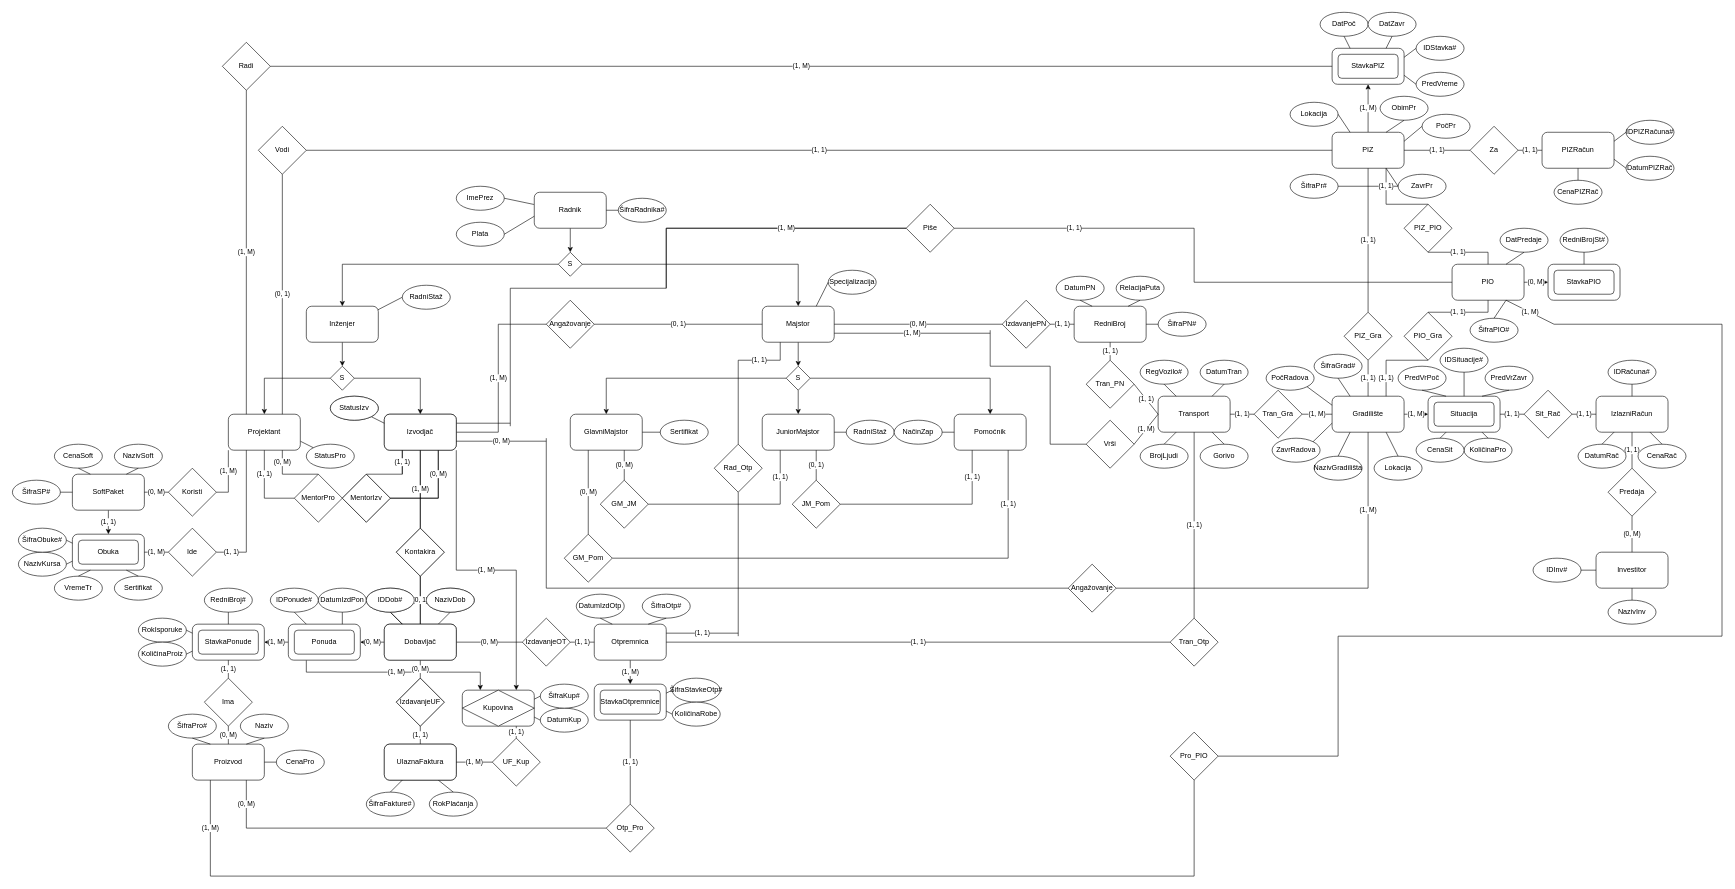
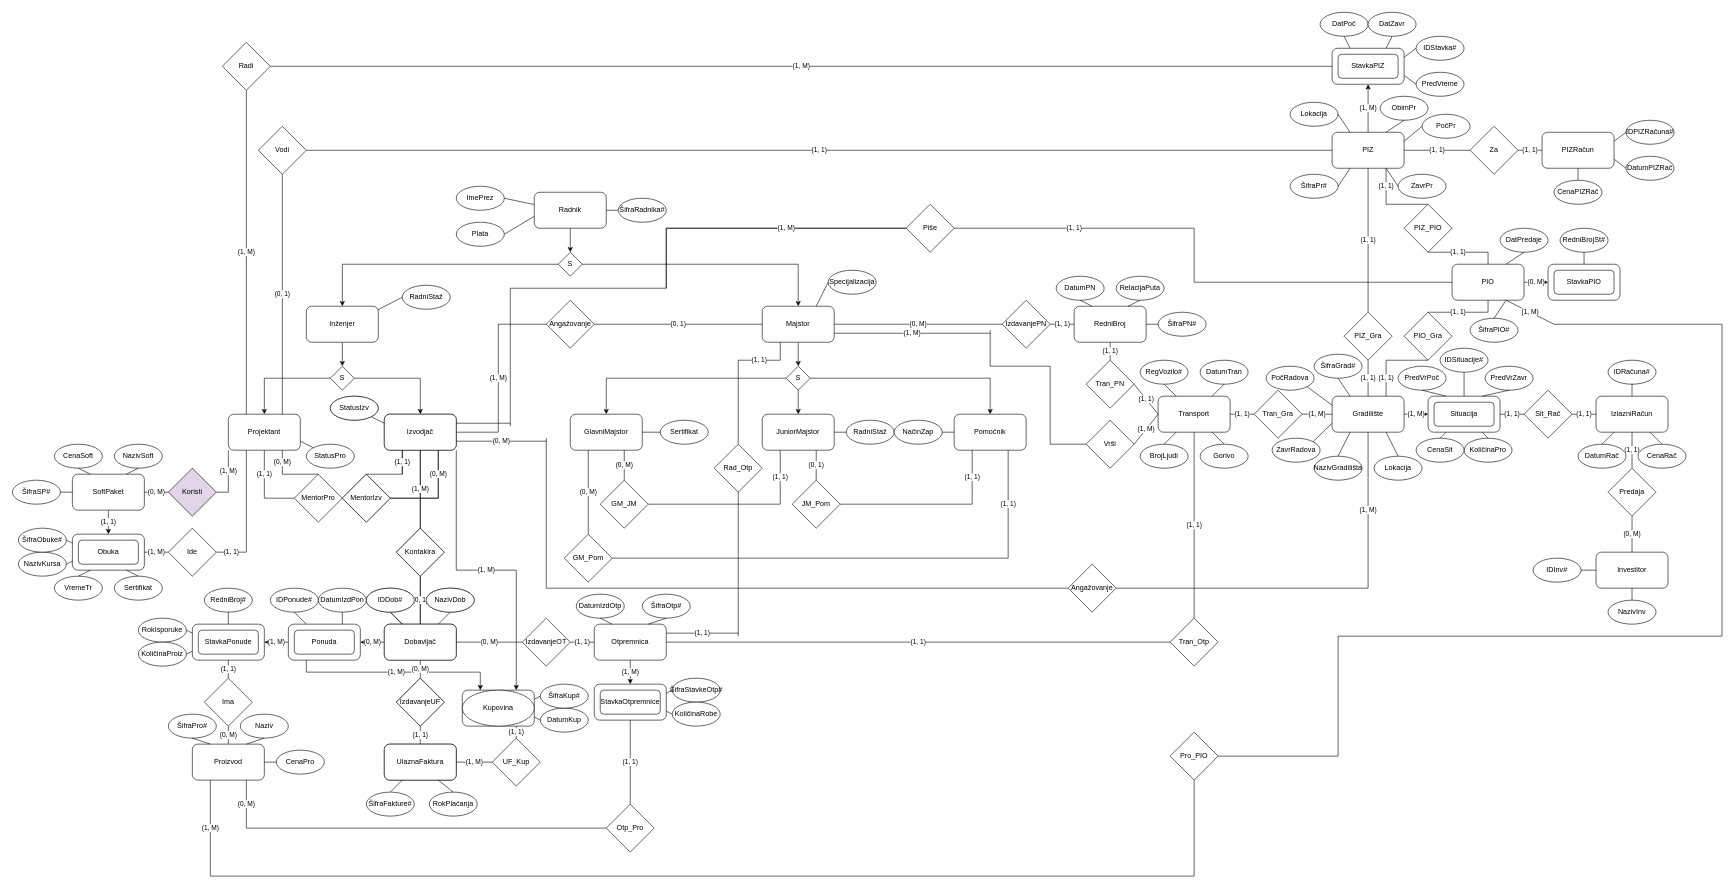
- <mxCell id="97" value="" style="endArrow=none;html=1;rounded=0;exitX=1;exitY=0.5;exitDx=0;exitDy=0;" parent="1" source="91" target="93" edge="1"><mxGeometry width="50" height="50" relative="1" as="geometry"><mxPoint x="2120" y="140" as="sourcePoint" /><mxPoint x="2170" y="90" as="targetPoint" /></mxGeometry></mxCell>
+ <mxCell id="97" value="" style="endArrow=none;html=1;rounded=0;entryX=0.25;entryY=1;entryDx=0;entryDy=0;exitX=1;exitY=0.5;exitDx=0;exitDy=0;" parent="1" source="91" target="3" edge="1"><mxGeometry width="50" height="50" relative="1" as="geometry"><mxPoint x="2120" y="140" as="sourcePoint" /><mxPoint x="2170" y="90" as="targetPoint" /></mxGeometry></mxCell>
- <mxCell id="216" value="Koristi" style="rhombus;whiteSpace=wrap;html=1;" parent="1" vertex="1"><mxGeometry x="280" y="780" width="80" height="80" as="geometry" /></mxCell>
+ <mxCell id="216" value="Koristi" style="rhombus;whiteSpace=wrap;html=1;fillColor=#e1d5e7;" parent="1" vertex="1"><mxGeometry x="280" y="780" width="80" height="80" as="geometry" /></mxCell>
- <mxCell id="339" value="Kupovina" style="rhombus;whiteSpace=wrap;html=1;" parent="1" vertex="1"><mxGeometry x="770" y="1150" width="120" height="60" as="geometry" /></mxCell>
+ <mxCell id="339" value="Kupovina" style="ellipse;whiteSpace=wrap;html=1;" parent="1" vertex="1"><mxGeometry x="770" y="1150" width="120" height="60" as="geometry" /></mxCell>
